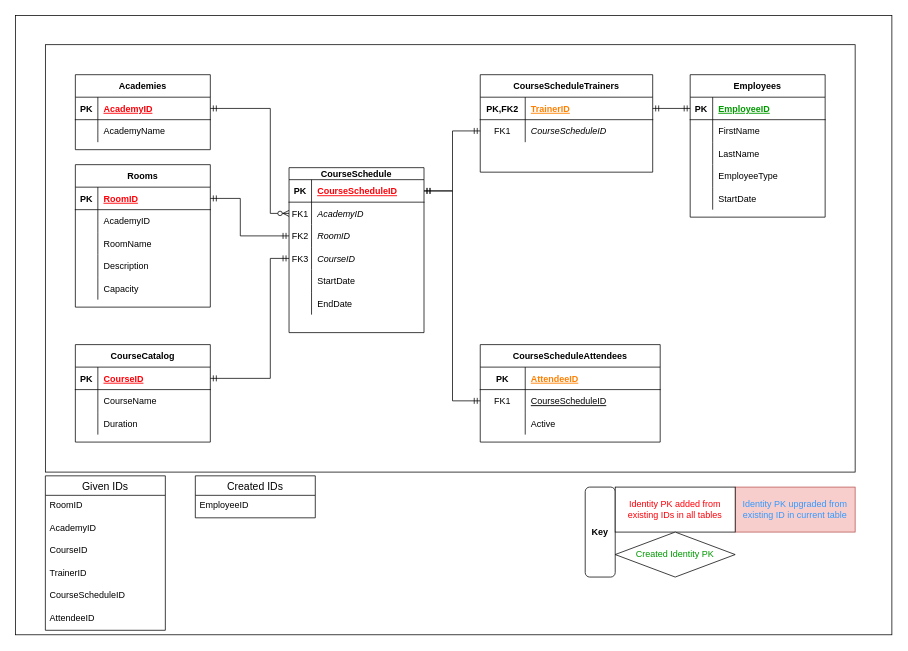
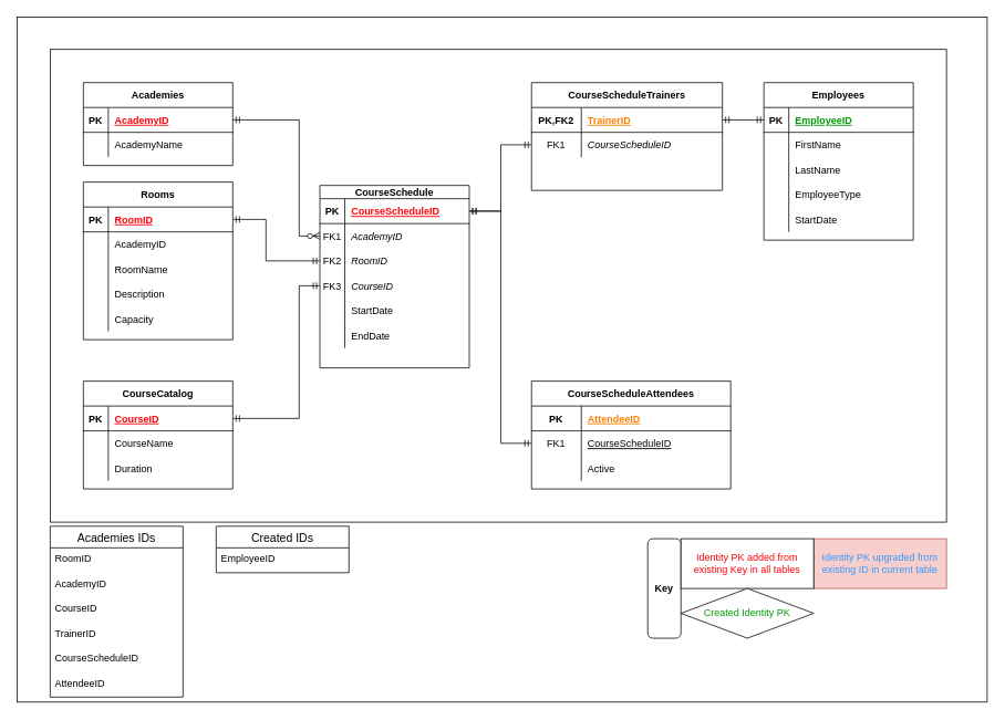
- <mxCell id="6" value="Given IDs" style="swimlane;fontStyle=0;childLayout=stackLayout;horizontal=1;startSize=26;horizontalStack=0;resizeParent=1;resizeParentMax=0;resizeLast=0;collapsible=1;marginBottom=0;align=center;fontSize=14;" parent="4" vertex="1"><mxGeometry x="40" y="614" width="160" height="206" as="geometry" /></mxCell>
+ <mxCell id="6" value="Academies IDs" style="swimlane;fontStyle=0;childLayout=stackLayout;horizontal=1;startSize=26;horizontalStack=0;resizeParent=1;resizeParentMax=0;resizeLast=0;collapsible=1;marginBottom=0;align=center;fontSize=14;" parent="4" vertex="1"><mxGeometry x="40" y="614" width="160" height="206" as="geometry" /></mxCell>
- <mxCell id="113" value="Identity PK added from existing IDs in all tables" style="rounded=0;whiteSpace=wrap;html=1;fontColor=#FF0008;" parent="110" vertex="1"><mxGeometry x="40" width="160" height="60" as="geometry" /></mxCell>
+ <mxCell id="113" value="Identity PK added from existing Key in all tables" style="rounded=0;whiteSpace=wrap;html=1;fontColor=#FF0008;" parent="110" vertex="1"><mxGeometry x="40" width="160" height="60" as="geometry" /></mxCell>
